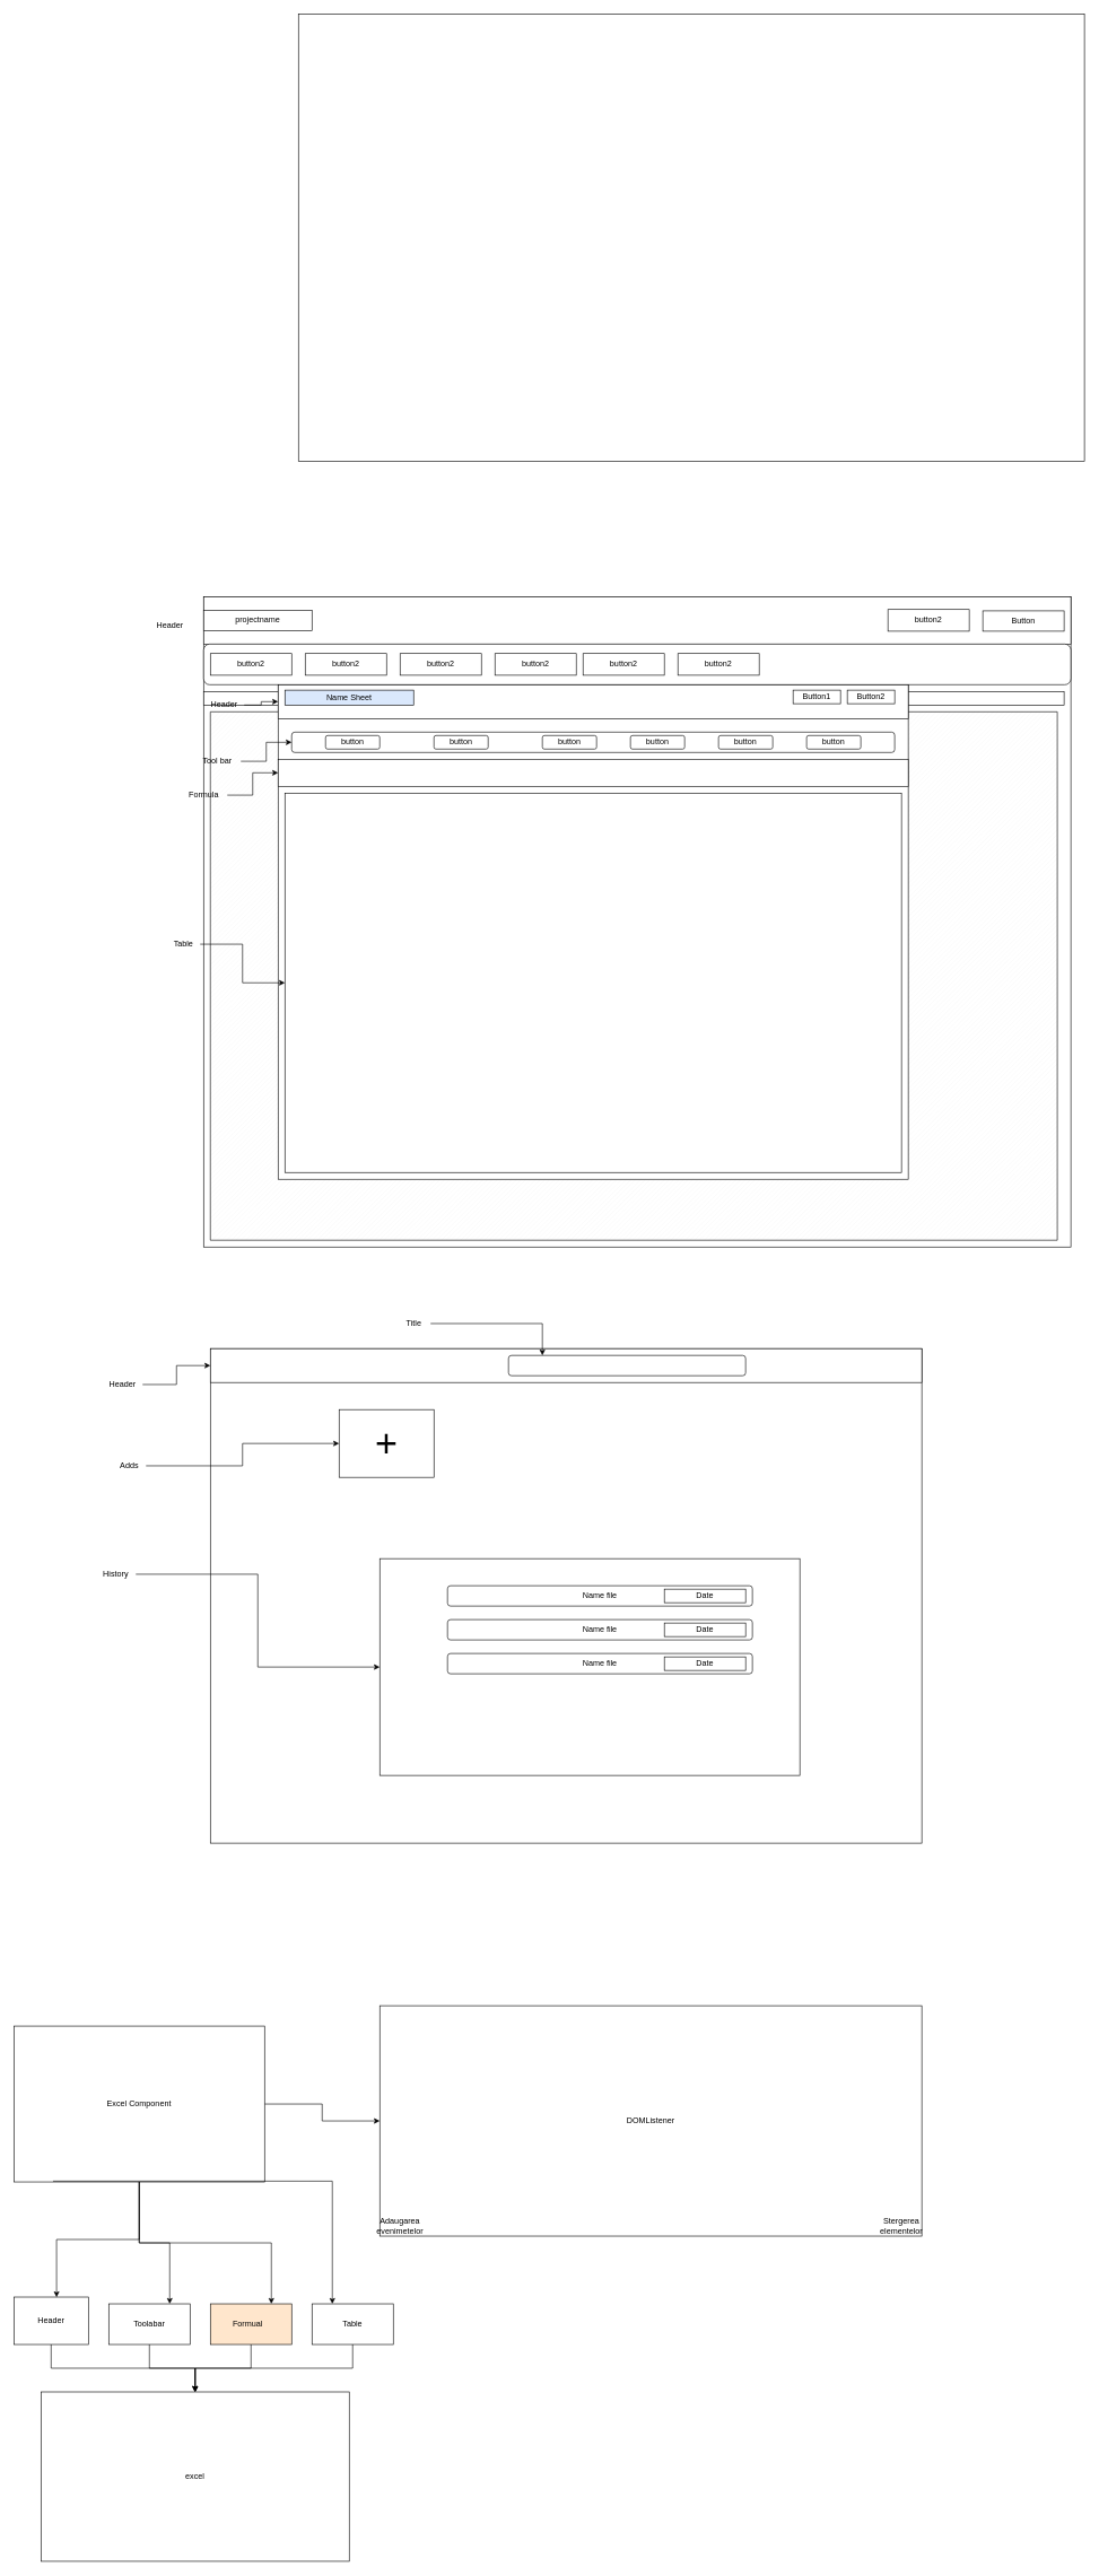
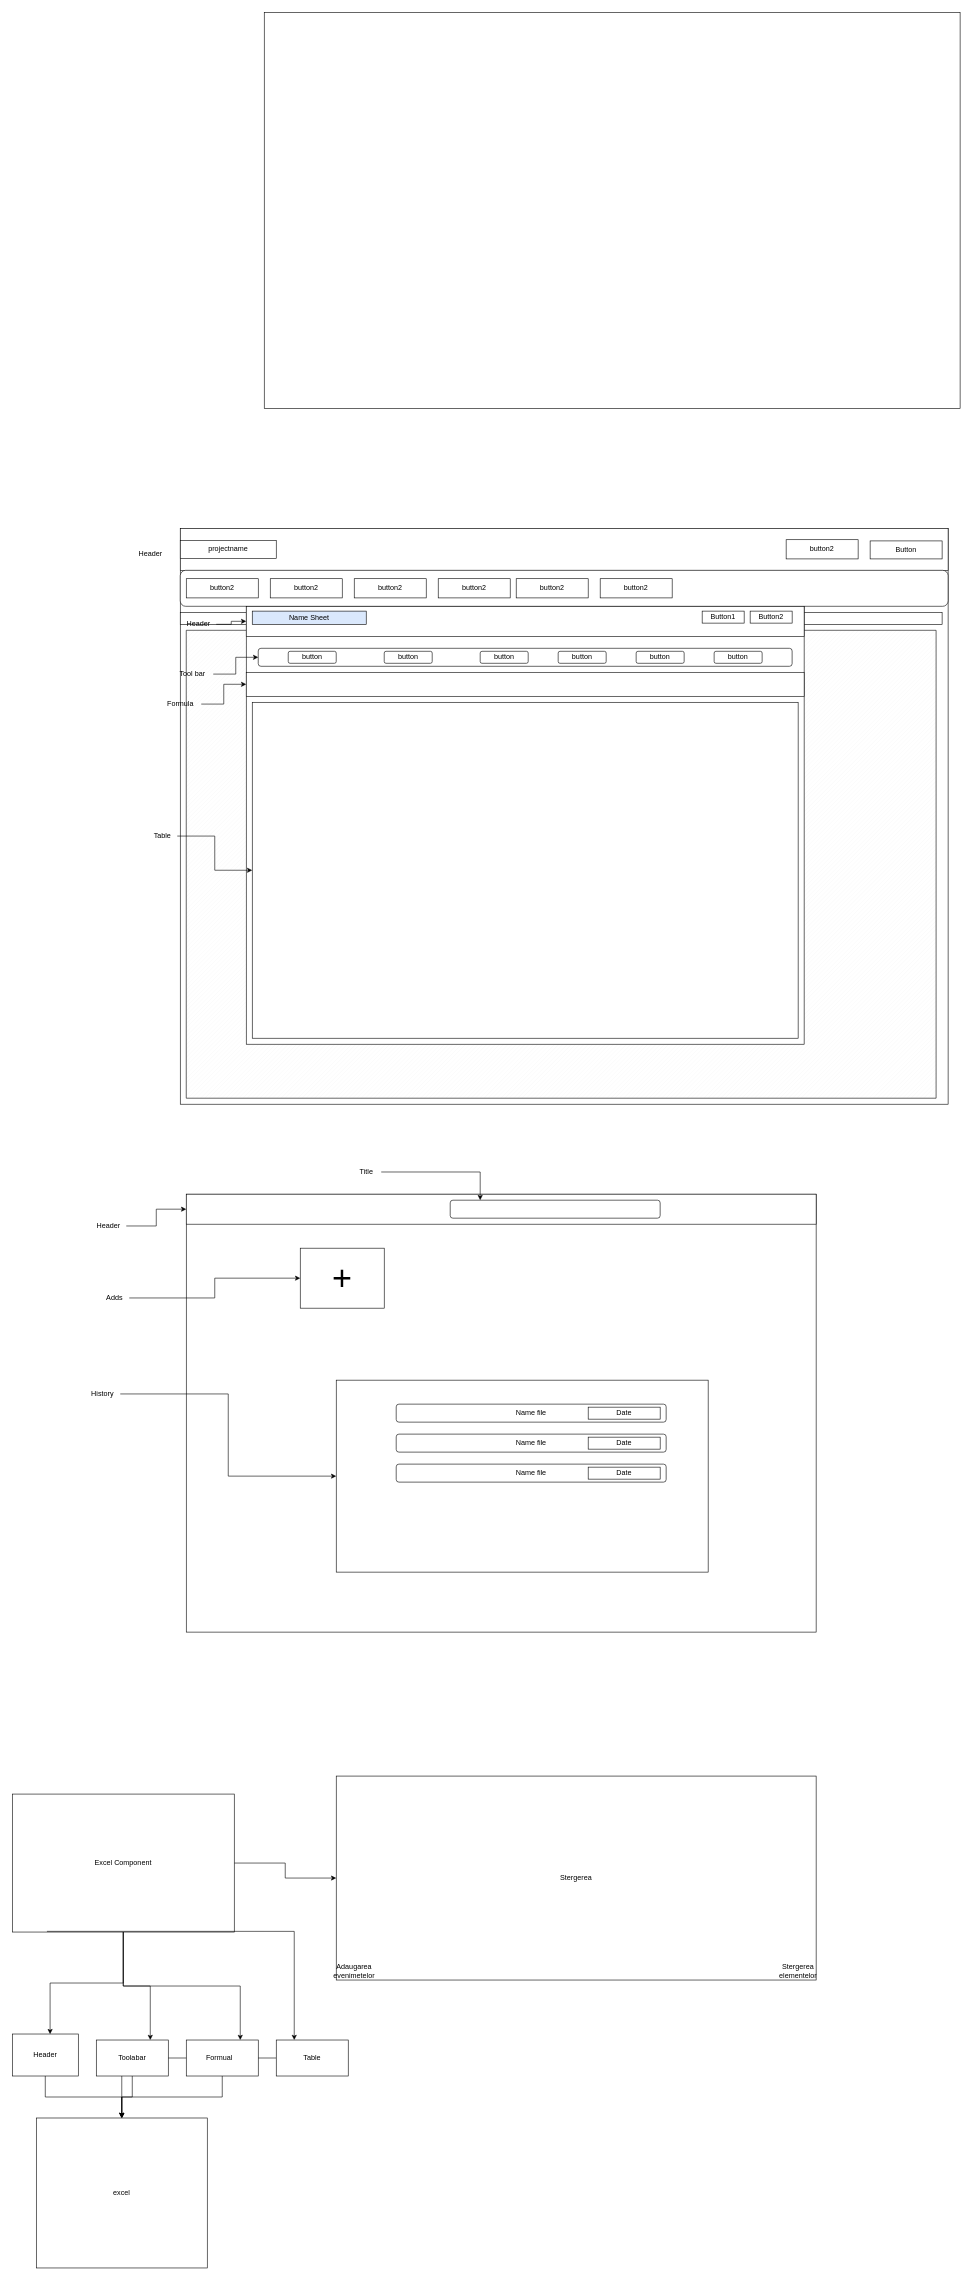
- <mxCell id="60" value="DOMListener" style="rounded=0;whiteSpace=wrap;html=1;" vertex="1" parent="1"><mxGeometry y="2960" width="800" height="340" as="geometry" x="560" /></mxCell>
+ <mxCell id="60" value="Stergerea" style="rounded=0;whiteSpace=wrap;html=1;" vertex="1" parent="1"><mxGeometry y="2960" width="800" height="340" as="geometry" x="560" /></mxCell>
- <mxCell id="73" value="Formual&lt;span style=&quot;white-space: pre;&quot;&gt;&#09;&lt;/span&gt;" style="rounded=0;whiteSpace=wrap;html=1;fillColor=#ffe6cc;" vertex="1" parent="1"><mxGeometry x="310" y="3400" width="120" height="60" as="geometry" /></mxCell>
+ <mxCell id="73" value="Formual&lt;span style=&quot;white-space: pre;&quot;&gt;&#09;&lt;/span&gt;" style="rounded=0;whiteSpace=wrap;html=1;" vertex="1" parent="1"><mxGeometry x="310" y="3400" width="120" height="60" as="geometry" /></mxCell>
- <mxCell id="77" value="excel" style="rounded=0;whiteSpace=wrap;html=1;" vertex="1" parent="1"><mxGeometry x="60" y="3530" width="455" height="250" as="geometry" /></mxCell>
+ <mxCell id="77" value="excel" style="rounded=0;whiteSpace=wrap;html=1;" vertex="1" parent="1"><mxGeometry x="60" y="3530" width="285" height="250" as="geometry" /></mxCell>
